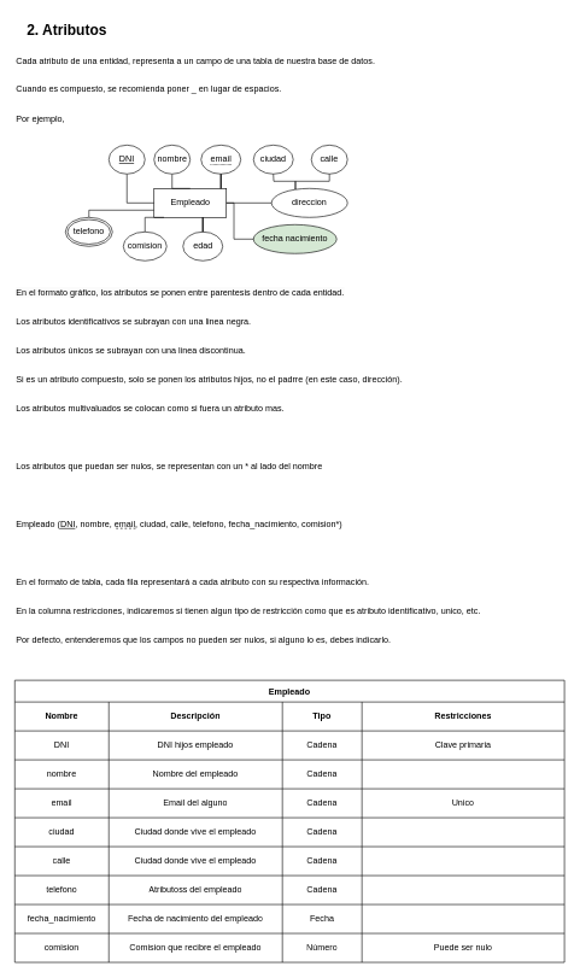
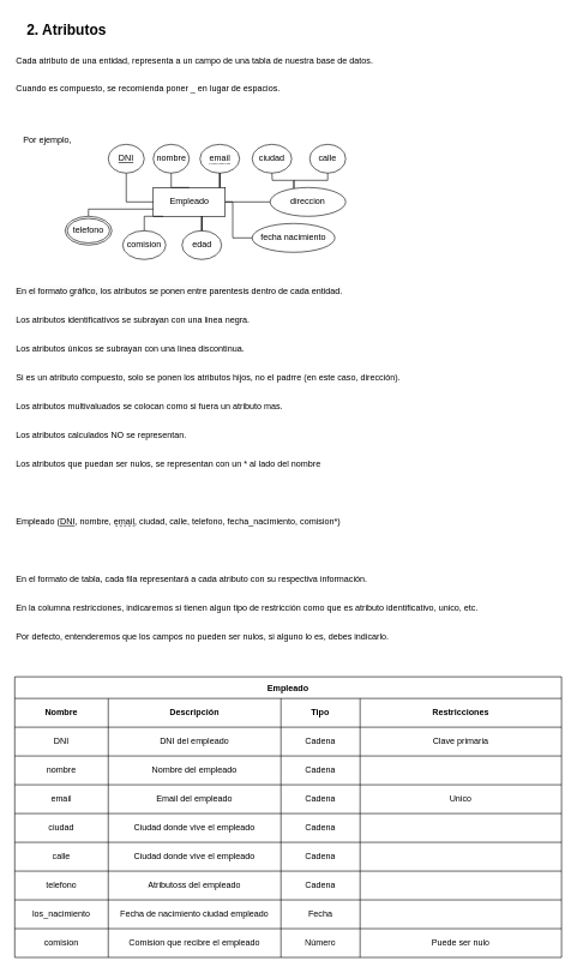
- <mxCell id="4" value="Por ejemplo," style="text;html=1;align=left;verticalAlign=middle;resizable=0;points=[];autosize=1;strokeColor=none;fillColor=none;" parent="1" vertex="1"><mxGeometry x="20" y="150" width="90" height="30" as="geometry" /></mxCell>
+ <mxCell id="4" value="Por ejemplo," style="text;html=1;align=left;verticalAlign=middle;resizable=0;points=[];autosize=1;strokeColor=none;fillColor=none;" parent="1" vertex="1"><mxGeometry x="30" y="180" width="90" height="30" as="geometry" /></mxCell>
- <mxCell id="76" value="fecha nacimiento" style="ellipse;whiteSpace=wrap;html=1;align=center;fillColor=#d5e8d4;" parent="1" vertex="1"><mxGeometry x="350" y="310" width="115" height="40" as="geometry" /></mxCell>
+ <mxCell id="76" value="fecha nacimiento" style="ellipse;whiteSpace=wrap;html=1;align=center;" parent="1" vertex="1"><mxGeometry x="350" y="310" width="115" height="40" as="geometry" /></mxCell>
+ <mxCell id="79" value="Los atributos calculados NO se representan." style="text;html=1;align=left;verticalAlign=middle;resizable=0;points=[];autosize=1;strokeColor=none;fillColor=none;" parent="1" vertex="1"><mxGeometry x="20" y="590" width="260" height="30" as="geometry" /></mxCell>
- <mxCell id="37" value="DNI hijos empleado" style="shape=partialRectangle;html=1;whiteSpace=wrap;connectable=0;strokeColor=inherit;overflow=hidden;fillColor=none;top=0;left=0;bottom=0;right=0;pointerEvents=1;" parent="35" vertex="1"><mxGeometry x="130" width="240" height="40" as="geometry"><mxRectangle width="240" height="40" as="alternateBounds" /></mxGeometry></mxCell>
+ <mxCell id="37" value="DNI del empleado" style="shape=partialRectangle;html=1;whiteSpace=wrap;connectable=0;strokeColor=inherit;overflow=hidden;fillColor=none;top=0;left=0;bottom=0;right=0;pointerEvents=1;" parent="35" vertex="1"><mxGeometry x="130" width="240" height="40" as="geometry"><mxRectangle width="240" height="40" as="alternateBounds" /></mxGeometry></mxCell>
- <mxCell id="47" value="Email del alguno" style="shape=partialRectangle;html=1;whiteSpace=wrap;connectable=0;strokeColor=inherit;overflow=hidden;fillColor=none;top=0;left=0;bottom=0;right=0;pointerEvents=1;" parent="45" vertex="1"><mxGeometry x="130" width="240" height="40" as="geometry"><mxRectangle width="240" height="40" as="alternateBounds" /></mxGeometry></mxCell>
+ <mxCell id="47" value="Email del empleado" style="shape=partialRectangle;html=1;whiteSpace=wrap;connectable=0;strokeColor=inherit;overflow=hidden;fillColor=none;top=0;left=0;bottom=0;right=0;pointerEvents=1;" parent="45" vertex="1"><mxGeometry x="130" width="240" height="40" as="geometry"><mxRectangle width="240" height="40" as="alternateBounds" /></mxGeometry></mxCell>
- <mxCell id="66" value="fecha_nacimiento" style="shape=partialRectangle;html=1;whiteSpace=wrap;connectable=0;strokeColor=inherit;overflow=hidden;fillColor=none;top=0;left=0;bottom=0;right=0;pointerEvents=1;" parent="65" vertex="1"><mxGeometry width="130" height="40" as="geometry"><mxRectangle width="130" height="40" as="alternateBounds" /></mxGeometry></mxCell>
+ <mxCell id="66" value="los_nacimiento" style="shape=partialRectangle;html=1;whiteSpace=wrap;connectable=0;strokeColor=inherit;overflow=hidden;fillColor=none;top=0;left=0;bottom=0;right=0;pointerEvents=1;" parent="65" vertex="1"><mxGeometry width="130" height="40" as="geometry"><mxRectangle width="130" height="40" as="alternateBounds" /></mxGeometry></mxCell>
- <mxCell id="67" value="Fecha de nacimiento del empleado" style="shape=partialRectangle;html=1;whiteSpace=wrap;connectable=0;strokeColor=inherit;overflow=hidden;fillColor=none;top=0;left=0;bottom=0;right=0;pointerEvents=1;" parent="65" vertex="1"><mxGeometry x="130" width="240" height="40" as="geometry"><mxRectangle width="240" height="40" as="alternateBounds" /></mxGeometry></mxCell>
+ <mxCell id="67" value="Fecha de nacimiento ciudad empleado" style="shape=partialRectangle;html=1;whiteSpace=wrap;connectable=0;strokeColor=inherit;overflow=hidden;fillColor=none;top=0;left=0;bottom=0;right=0;pointerEvents=1;" parent="65" vertex="1"><mxGeometry x="130" width="240" height="40" as="geometry"><mxRectangle width="240" height="40" as="alternateBounds" /></mxGeometry></mxCell>
